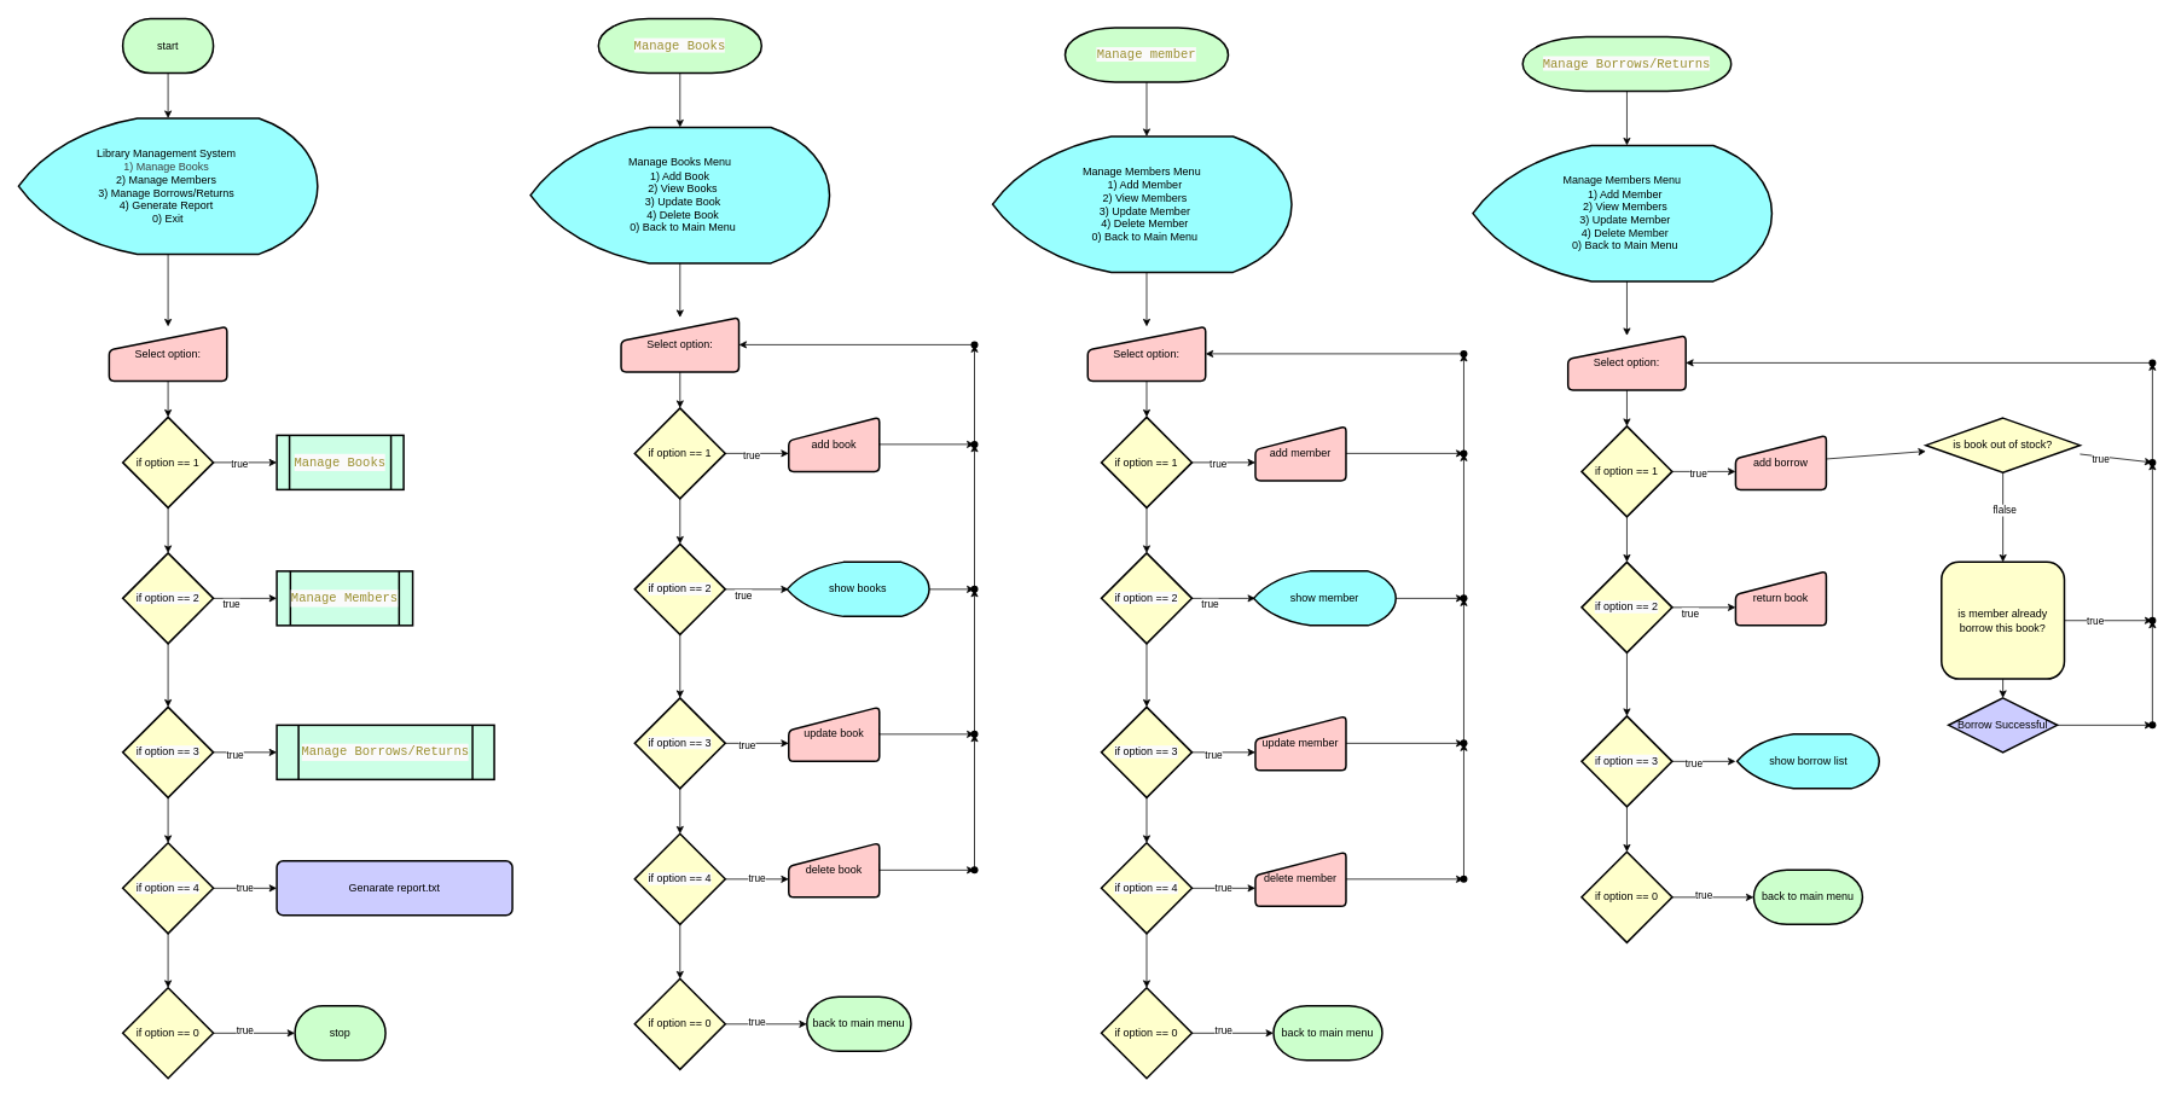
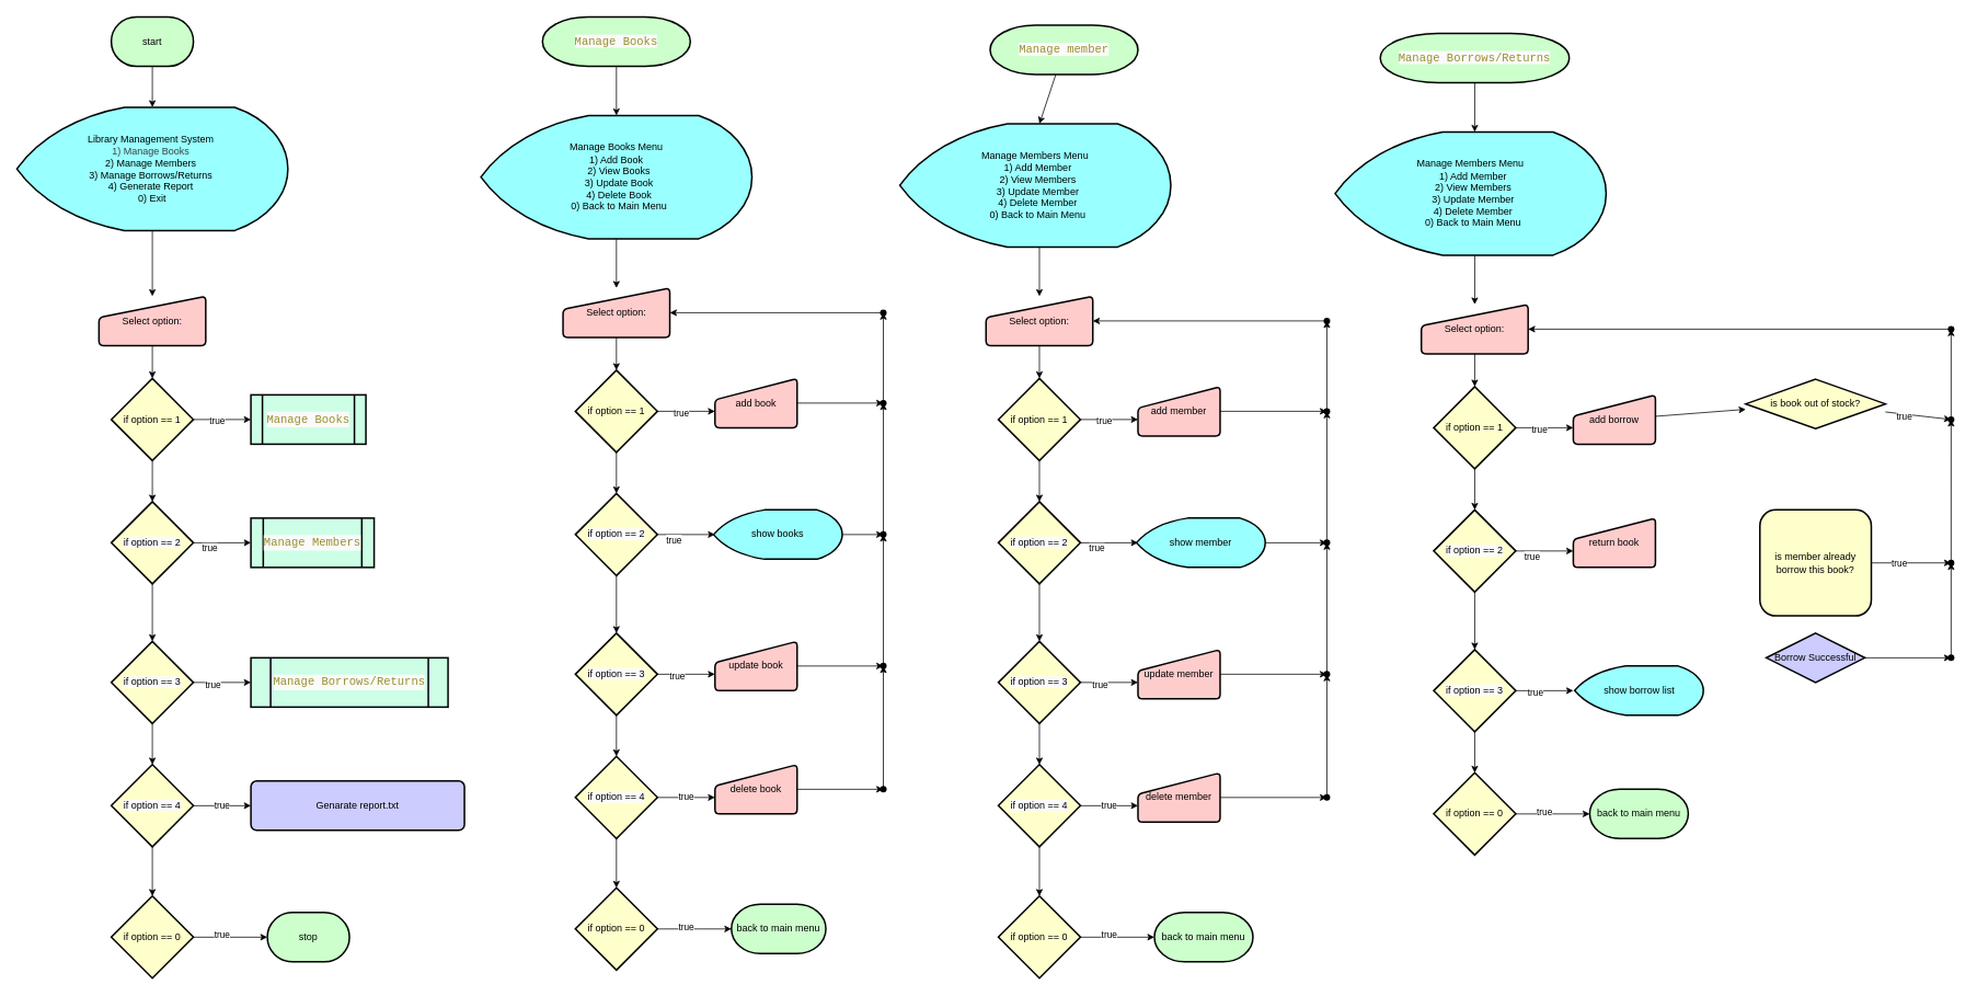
- <mxCell id="66" value="&lt;font face=&quot;Consolas, Courier New, monospace&quot; color=&quot;#998f2f&quot;&gt;&lt;span style=&quot;font-size: 14px; white-space: pre; background-color: rgb(250, 250, 250);&quot;&gt;Manage member&lt;/span&gt;&lt;/font&gt;" style="strokeWidth=2;html=1;shape=mxgraph.flowchart.terminator;whiteSpace=wrap;fillColor=#CCFFCC;" vertex="1" parent="1"><mxGeometry x="1175" y="30" width="180" height="60" as="geometry" /></mxCell>
+ <mxCell id="66" value="&lt;font face=&quot;Consolas, Courier New, monospace&quot; color=&quot;#998f2f&quot;&gt;&lt;span style=&quot;font-size: 14px; white-space: pre; background-color: rgb(250, 250, 250);&quot;&gt;Manage member&lt;/span&gt;&lt;/font&gt;" style="strokeWidth=2;html=1;shape=mxgraph.flowchart.terminator;whiteSpace=wrap;fillColor=#CCFFCC;" vertex="1" parent="1"><mxGeometry x="1205" y="30" width="180" height="60" as="geometry" /></mxCell>
- <mxCell id="124" value="" style="edgeStyle=none;html=1;" edge="1" parent="1" source="128" target="132"><mxGeometry relative="1" as="geometry" /></mxCell>
- <mxCell id="125" value="flalse" style="edgeLabel;html=1;align=center;verticalAlign=middle;resizable=0;points=[];" vertex="1" connectable="0" parent="124"><mxGeometry x="-0.17" y="2" relative="1" as="geometry"><mxPoint as="offset" /></mxGeometry></mxCell>
- <mxCell id="131" value="" style="edgeStyle=none;html=1;" edge="1" parent="1" source="132" target="140"><mxGeometry relative="1" as="geometry" /></mxCell>
